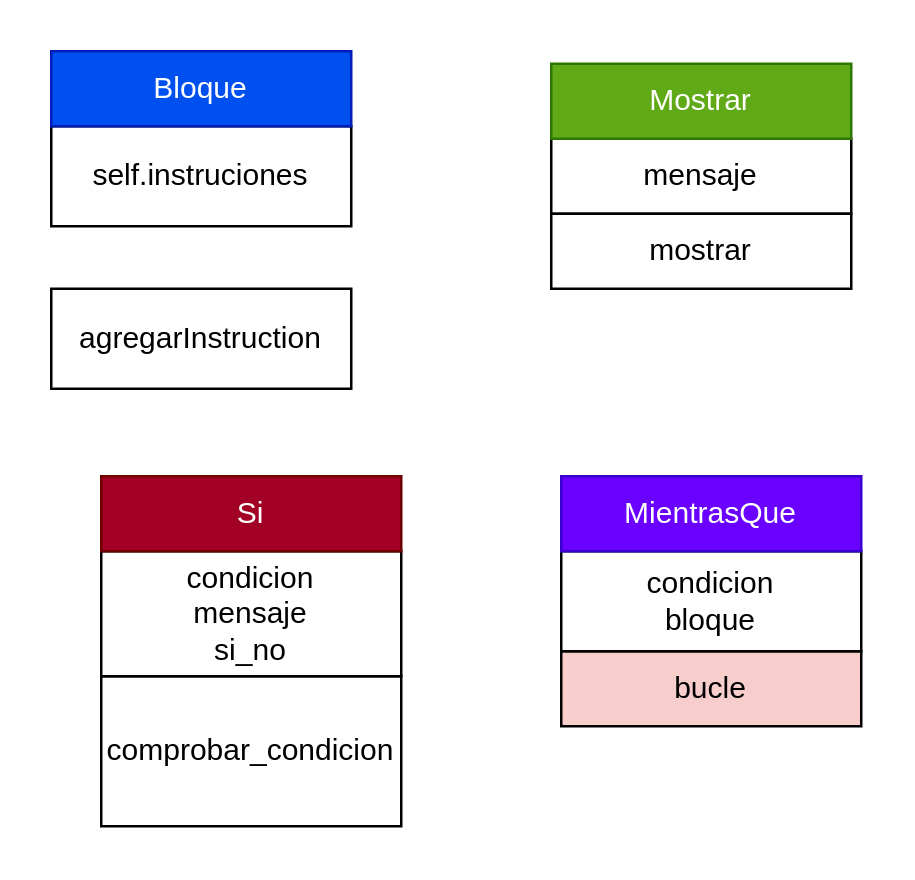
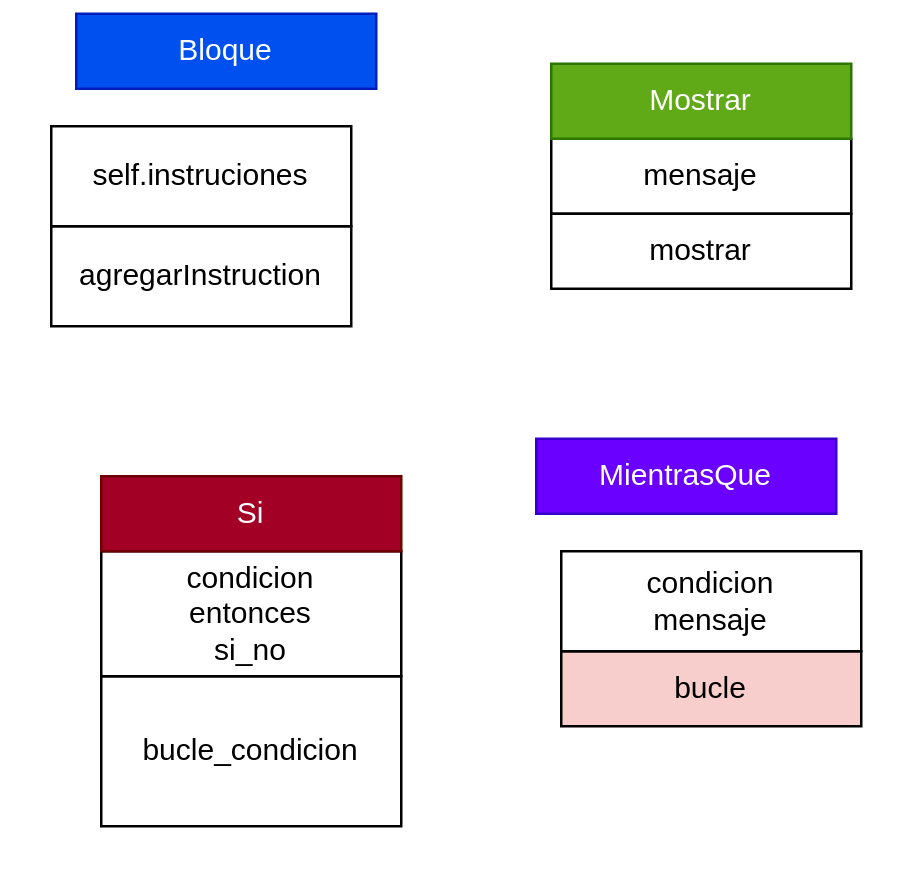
- <mxCell id="7" value="Bloque" style="rounded=0;whiteSpace=wrap;html=1;fillColor=#0050ef;fontColor=#ffffff;strokeColor=#001DBC;" vertex="1" parent="1"><mxGeometry x="20" y="20" width="120" height="30" as="geometry" /></mxCell>
+ <mxCell id="7" value="Bloque" style="rounded=0;whiteSpace=wrap;html=1;fillColor=#0050ef;fontColor=#ffffff;strokeColor=#001DBC;" vertex="1" parent="1"><mxGeometry x="30" y="5" width="120" height="30" as="geometry" /></mxCell>
- <mxCell id="5" value="agregarInstruction" style="rounded=0;whiteSpace=wrap;html=1;" vertex="1" parent="1"><mxGeometry x="20" y="115" width="120" height="40" as="geometry" /></mxCell>
+ <mxCell id="5" value="agregarInstruction" style="rounded=0;whiteSpace=wrap;html=1;" vertex="1" parent="1"><mxGeometry x="20" y="90" width="120" height="40" as="geometry" /></mxCell>
- <mxCell id="12" value="MientrasQue" style="rounded=0;whiteSpace=wrap;html=1;fillColor=#6a00ff;fontColor=#ffffff;strokeColor=#3700CC;" vertex="1" parent="1"><mxGeometry x="224" y="190" width="120" height="30" as="geometry" /></mxCell>
+ <mxCell id="12" value="MientrasQue" style="rounded=0;whiteSpace=wrap;html=1;fillColor=#6a00ff;fontColor=#ffffff;strokeColor=#3700CC;" vertex="1" parent="1"><mxGeometry x="214" y="175" width="120" height="30" as="geometry" /></mxCell>
- <mxCell id="11" value="condicion&lt;br&gt;bloque" style="rounded=0;whiteSpace=wrap;html=1;" vertex="1" parent="1"><mxGeometry x="224" y="220" width="120" height="40" as="geometry" /></mxCell>
+ <mxCell id="11" value="condicion&lt;br&gt;mensaje" style="rounded=0;whiteSpace=wrap;html=1;" vertex="1" parent="1"><mxGeometry x="224" y="220" width="120" height="40" as="geometry" /></mxCell>
- <mxCell id="3" value="condicion&lt;br&gt;mensaje&lt;br&gt;si_no" style="rounded=0;whiteSpace=wrap;html=1;" vertex="1" parent="1"><mxGeometry x="40" y="220" width="120" height="50" as="geometry" /></mxCell>
+ <mxCell id="3" value="condicion&lt;br&gt;entonces&lt;br&gt;si_no" style="rounded=0;whiteSpace=wrap;html=1;" vertex="1" parent="1"><mxGeometry x="40" y="220" width="120" height="50" as="geometry" /></mxCell>
- <mxCell id="2" value="comprobar_condicion" style="rounded=0;whiteSpace=wrap;html=1;" vertex="1" parent="1"><mxGeometry x="40" y="270" width="120" height="60" as="geometry" /></mxCell>
+ <mxCell id="2" value="bucle_condicion" style="rounded=0;whiteSpace=wrap;html=1;" vertex="1" parent="1"><mxGeometry x="40" y="270" width="120" height="60" as="geometry" /></mxCell>
